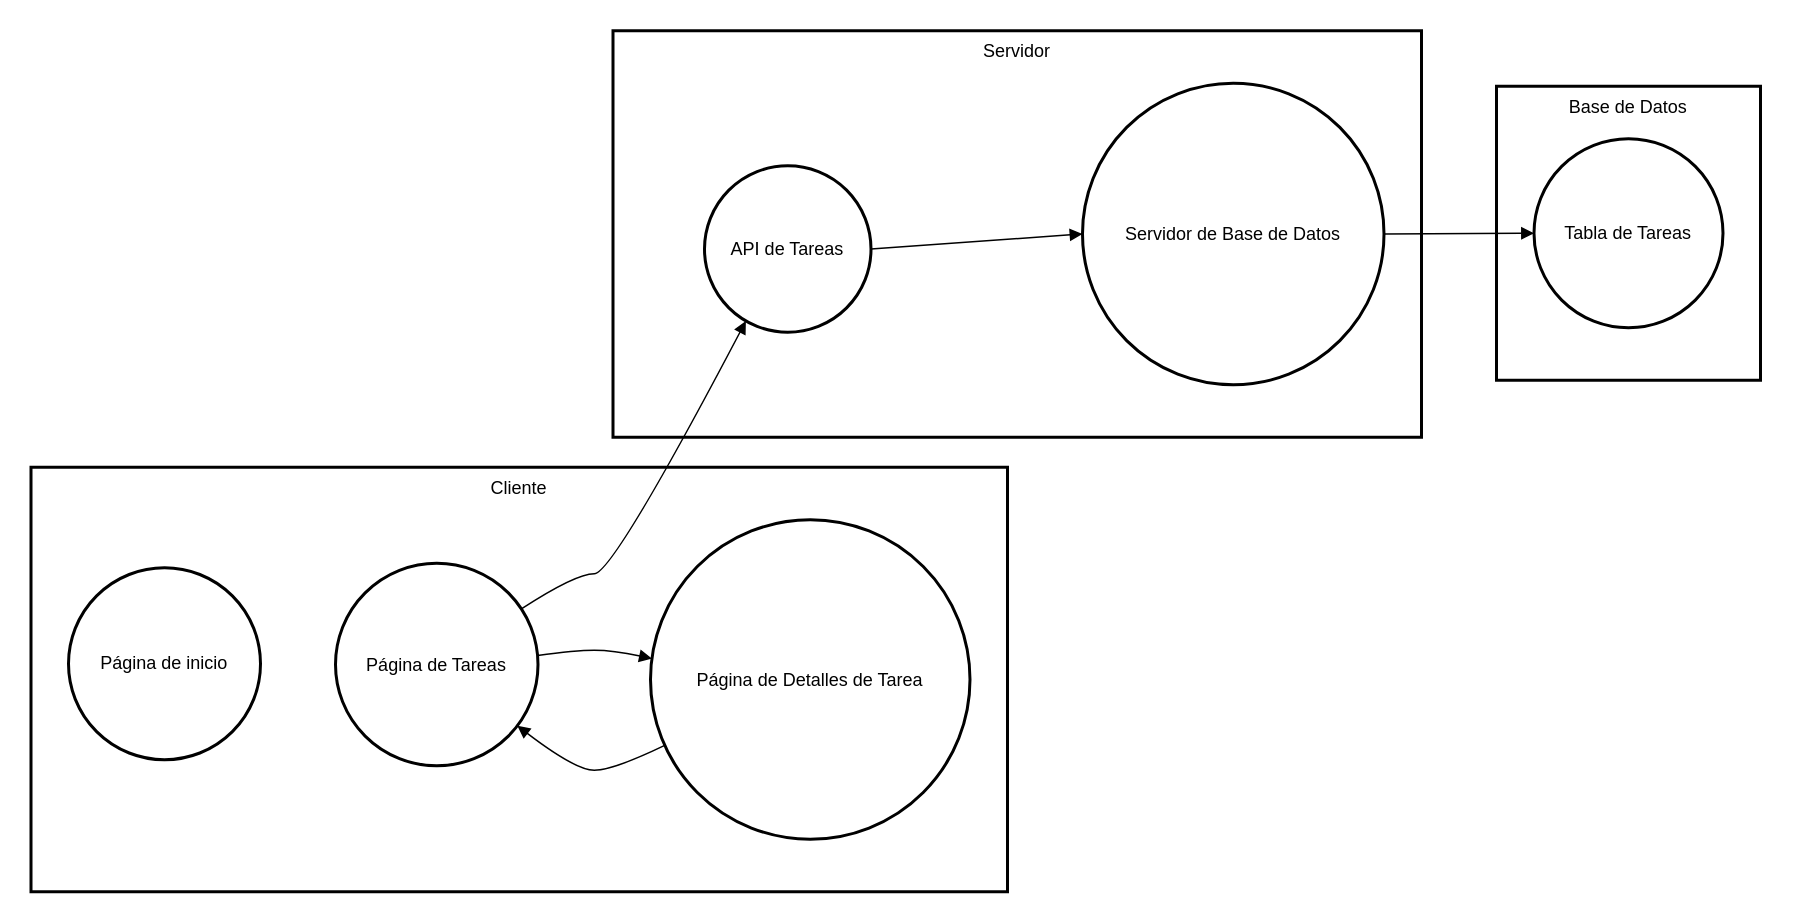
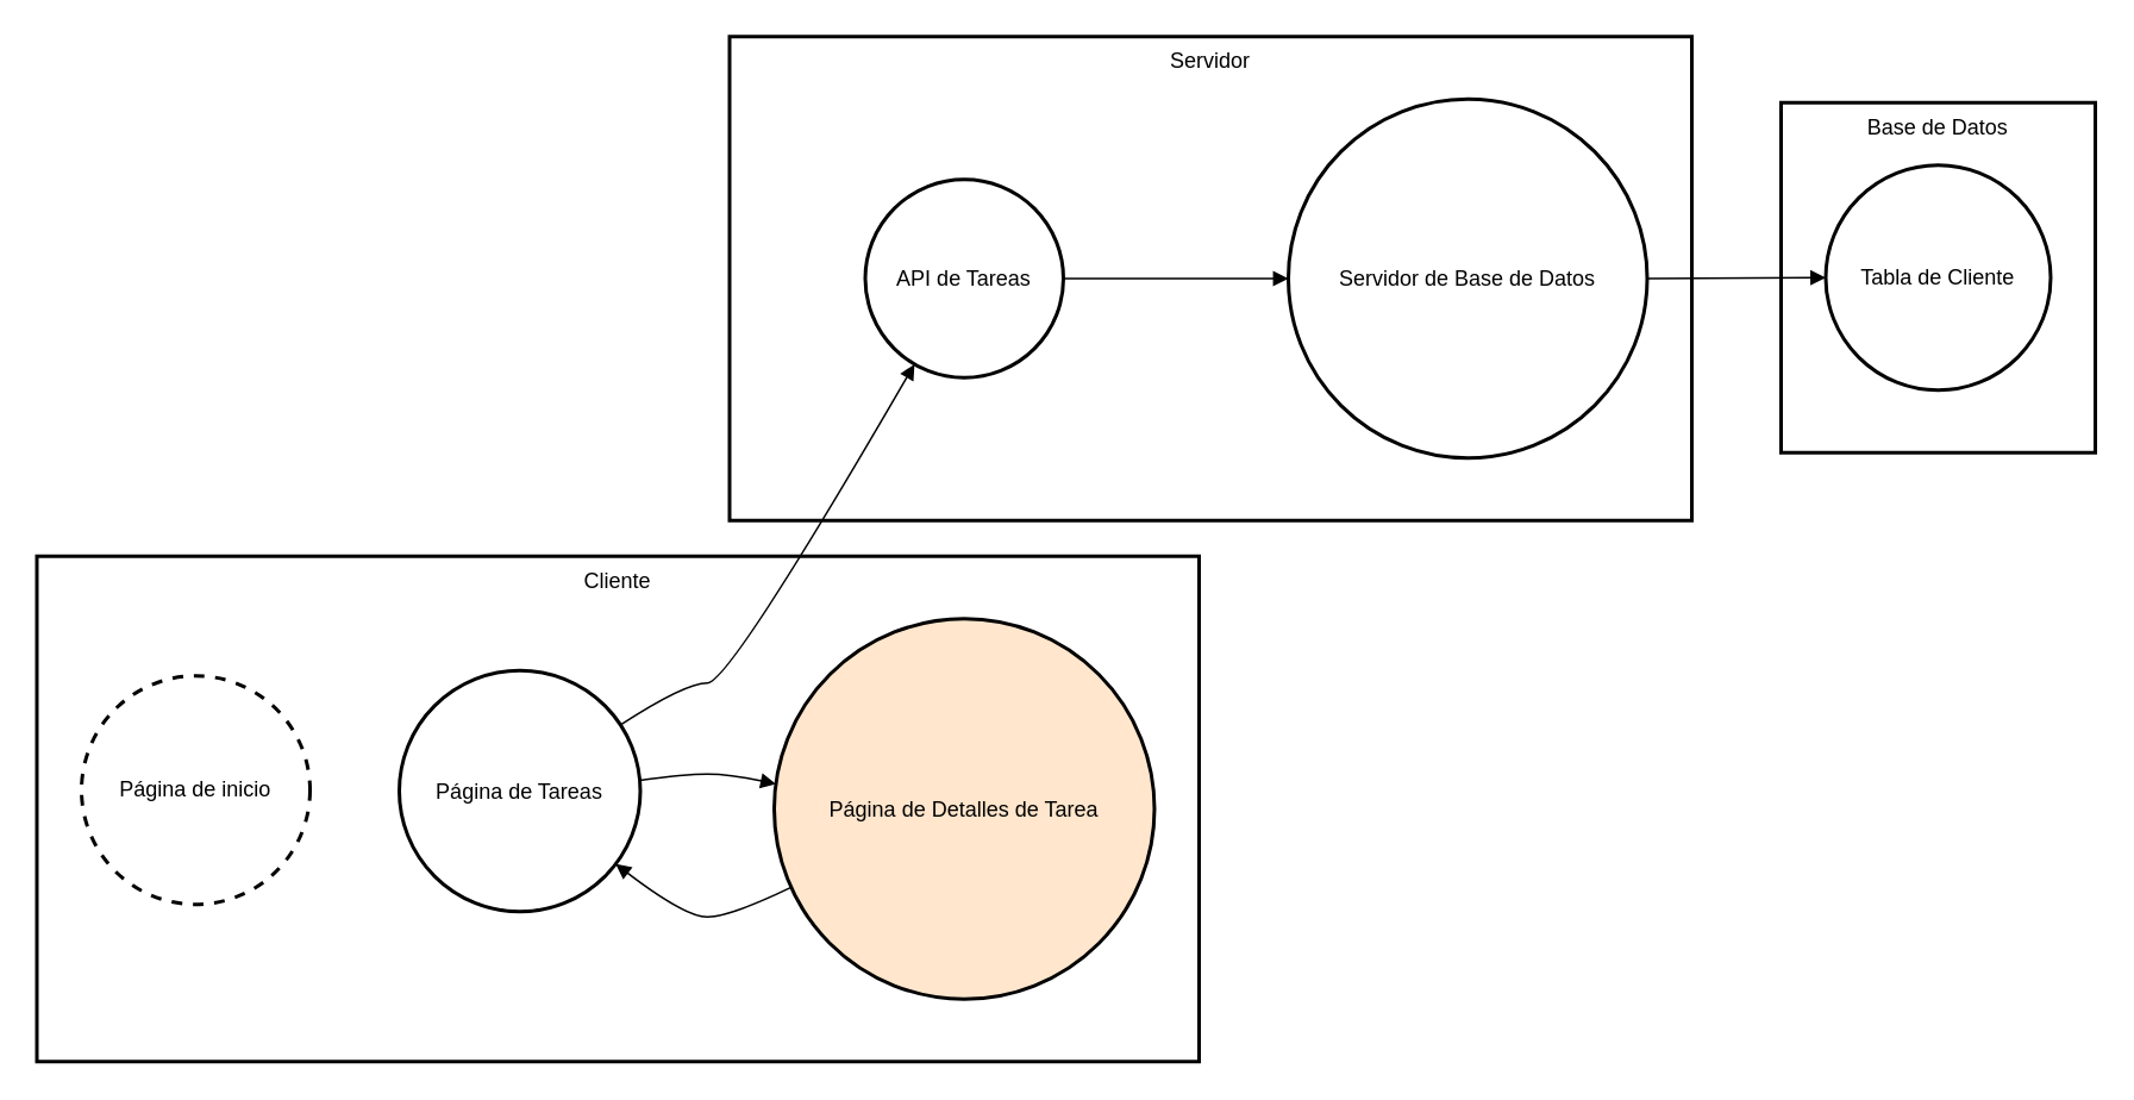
- <mxCell id="3" value="Tabla de Tareas" style="ellipse;aspect=fixed;strokeWidth=2;whiteSpace=wrap;" vertex="1" parent="1"><mxGeometry x="1022" y="92" width="126" height="126" as="geometry" /></mxCell>
+ <mxCell id="3" value="Tabla de Cliente" style="ellipse;aspect=fixed;strokeWidth=2;whiteSpace=wrap;" vertex="1" parent="1"><mxGeometry x="1022" y="92" width="126" height="126" as="geometry" /></mxCell>
- <mxCell id="5" value="API de Tareas" style="ellipse;aspect=fixed;strokeWidth=2;whiteSpace=wrap;" vertex="1" parent="1"><mxGeometry x="469" y="110" width="111" height="111" as="geometry" /></mxCell>
+ <mxCell id="5" value="API de Tareas" style="ellipse;aspect=fixed;strokeWidth=2;whiteSpace=wrap;" vertex="1" parent="1"><mxGeometry x="484" y="100" width="111" height="111" as="geometry" /></mxCell>
- <mxCell id="8" value="Página de inicio" style="ellipse;aspect=fixed;strokeWidth=2;whiteSpace=wrap;" vertex="1" parent="1"><mxGeometry x="45" y="378" width="128" height="128" as="geometry" /></mxCell>
+ <mxCell id="8" value="Página de inicio" style="ellipse;aspect=fixed;strokeWidth=2;whiteSpace=wrap;dashed=1;" vertex="1" parent="1"><mxGeometry x="45" y="378" width="128" height="128" as="geometry" /></mxCell>
- <mxCell id="10" value="Página de Detalles de Tarea" style="ellipse;aspect=fixed;strokeWidth=2;whiteSpace=wrap;" vertex="1" parent="1"><mxGeometry x="433" y="346" width="213" height="213" as="geometry" /></mxCell>
+ <mxCell id="10" value="Página de Detalles de Tarea" style="ellipse;aspect=fixed;strokeWidth=2;whiteSpace=wrap;fillColor=#ffe6cc;" vertex="1" parent="1"><mxGeometry x="433" y="346" width="213" height="213" as="geometry" /></mxCell>
